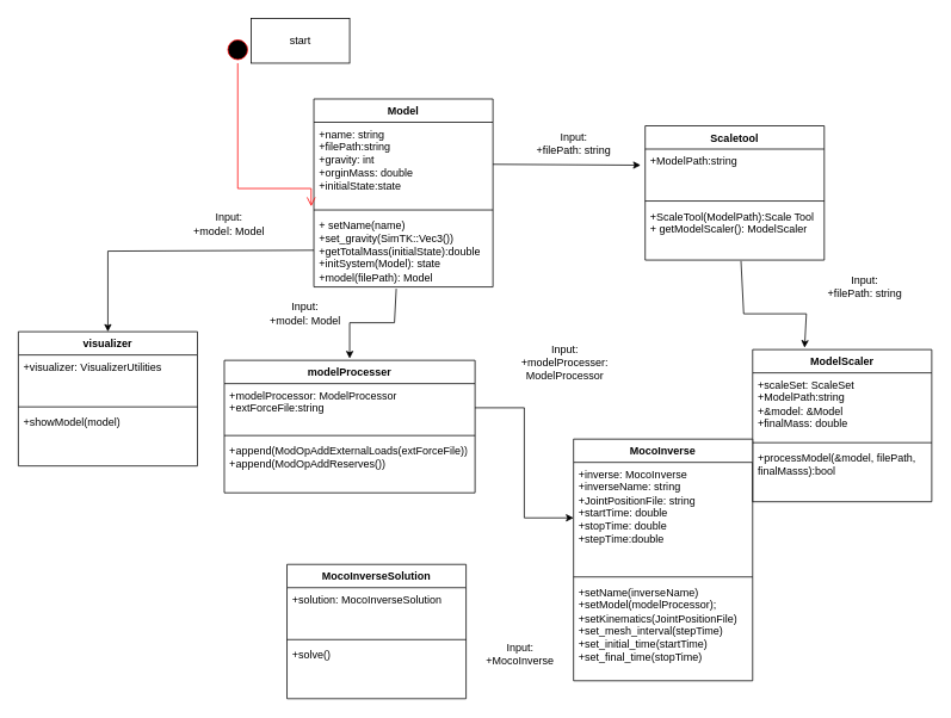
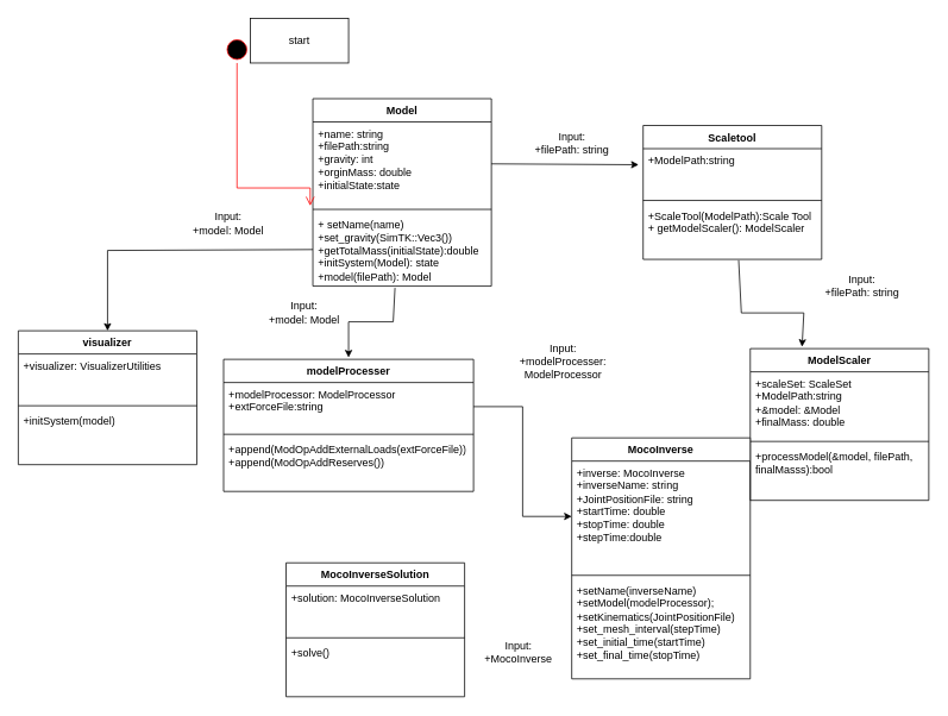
- <mxCell id="24" value="&lt;div&gt;+showModel(model)&lt;/div&gt;&lt;div&gt;&lt;br&gt;&lt;/div&gt;" style="text;strokeColor=none;fillColor=none;align=left;verticalAlign=top;spacingLeft=4;spacingRight=4;overflow=hidden;rotatable=0;points=[[0,0.5],[1,0.5]];portConstraint=eastwest;whiteSpace=wrap;html=1;" vertex="1" parent="21"><mxGeometry y="88" width="200" height="62" as="geometry" /></mxCell>
+ <mxCell id="24" value="&lt;div&gt;+initSystem(model)&lt;/div&gt;&lt;div&gt;&lt;br&gt;&lt;/div&gt;" style="text;strokeColor=none;fillColor=none;align=left;verticalAlign=top;spacingLeft=4;spacingRight=4;overflow=hidden;rotatable=0;points=[[0,0.5],[1,0.5]];portConstraint=eastwest;whiteSpace=wrap;html=1;" vertex="1" parent="21"><mxGeometry y="88" width="200" height="62" as="geometry" /></mxCell>
